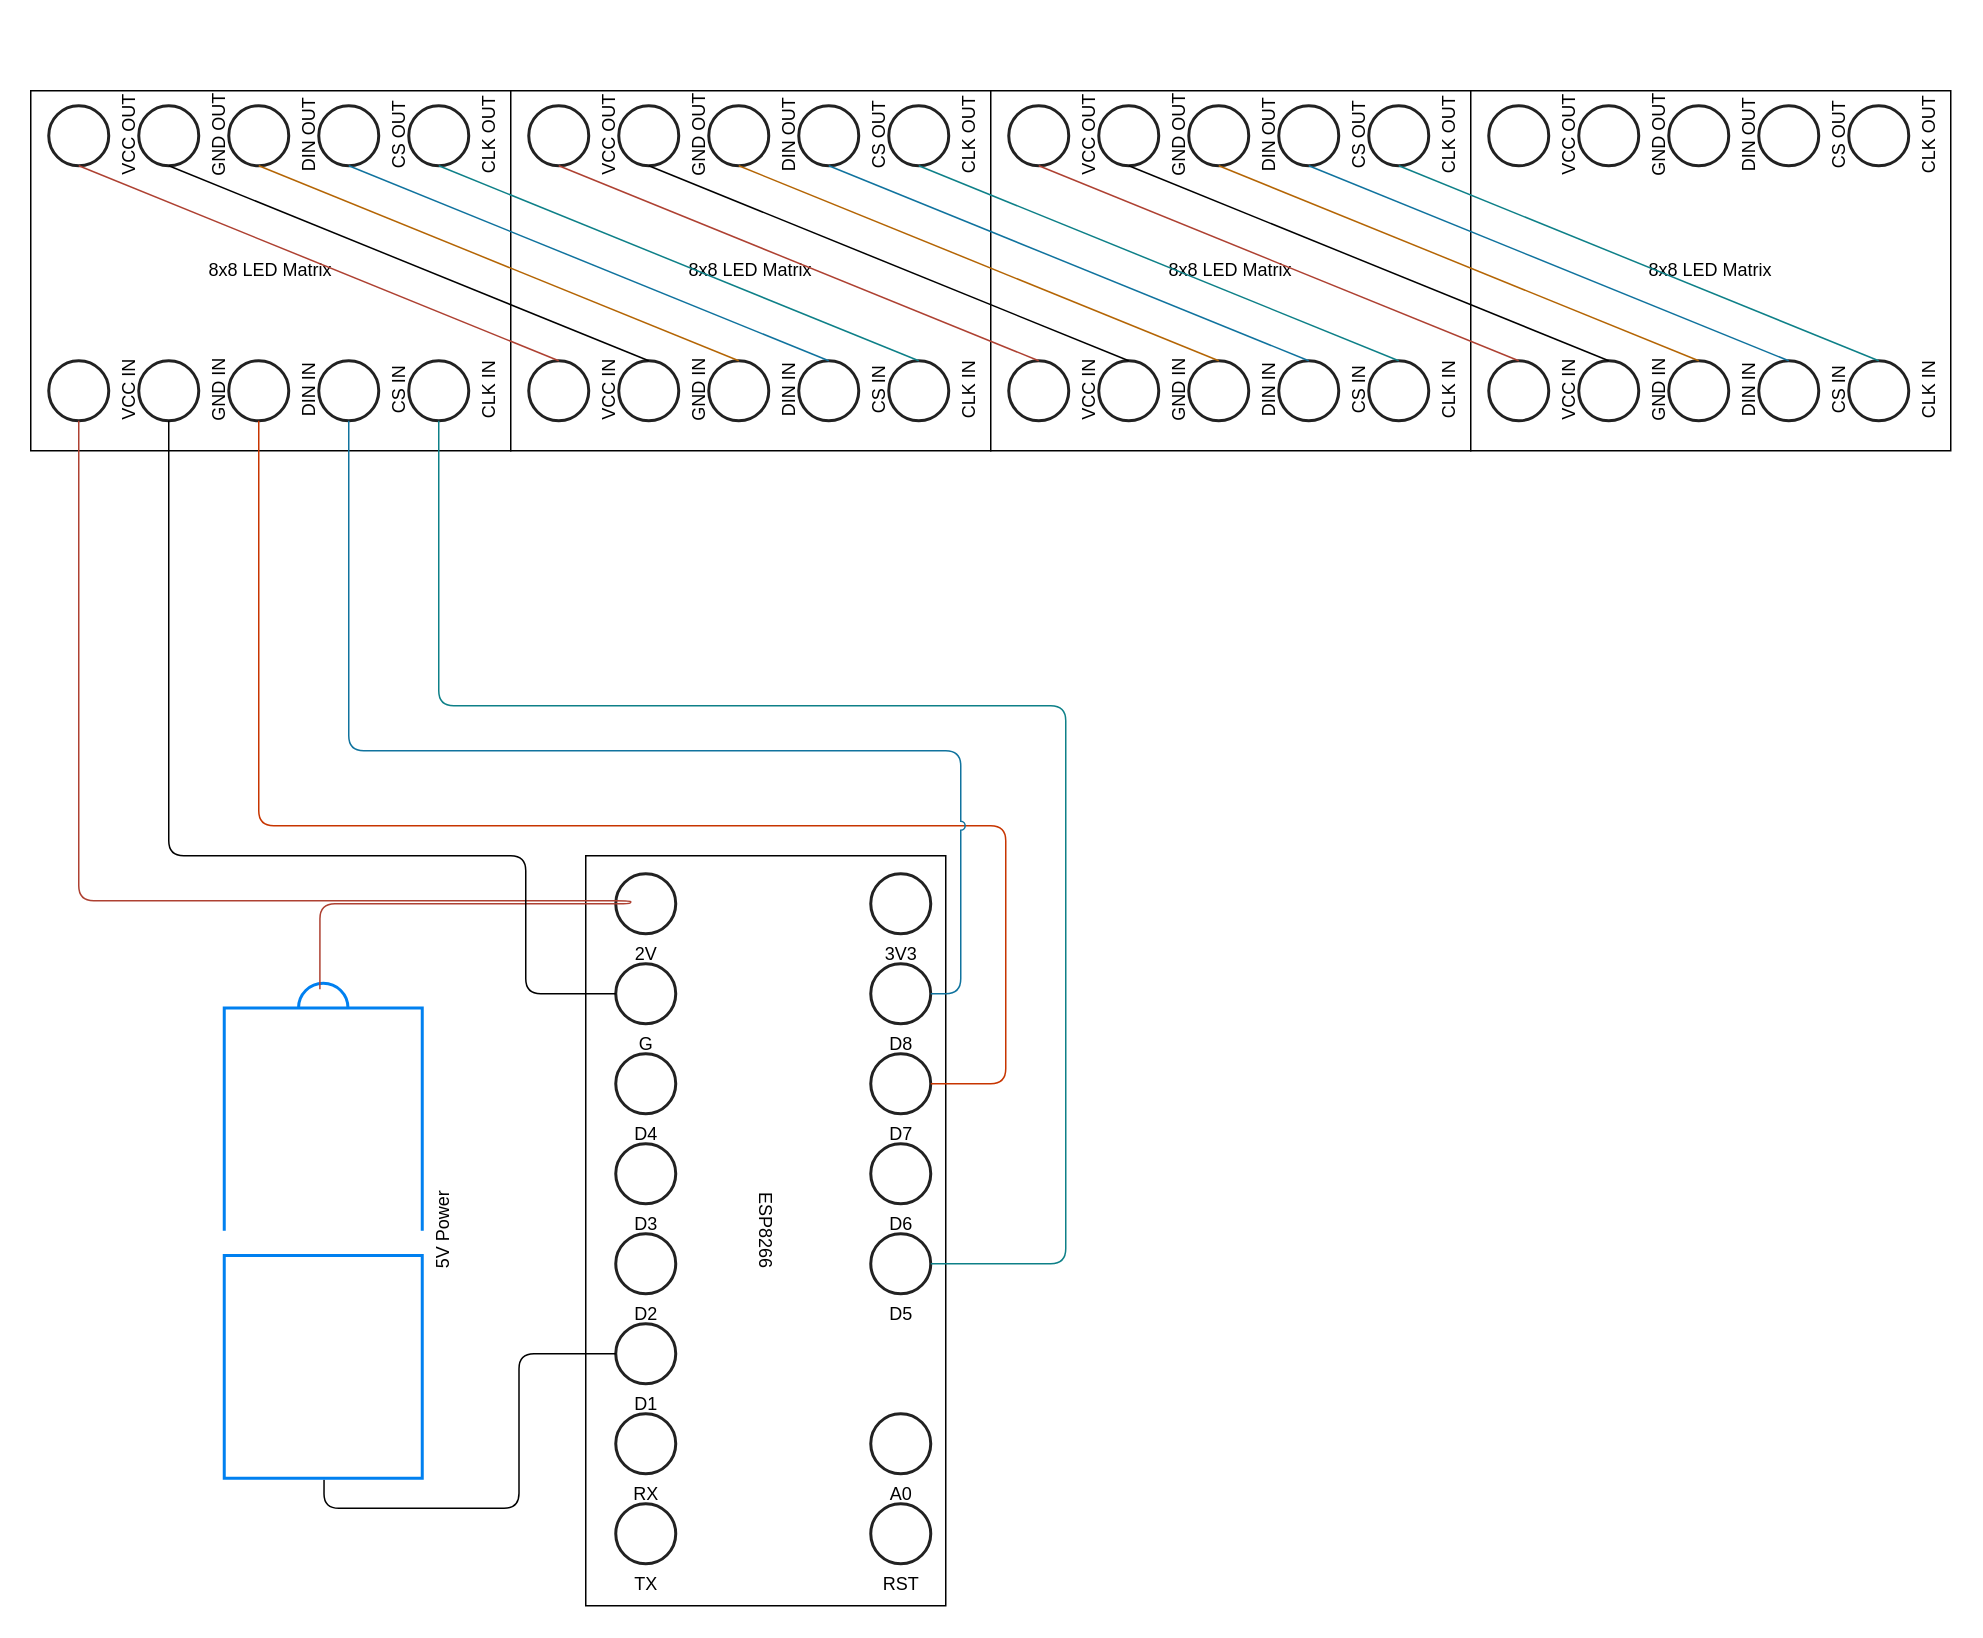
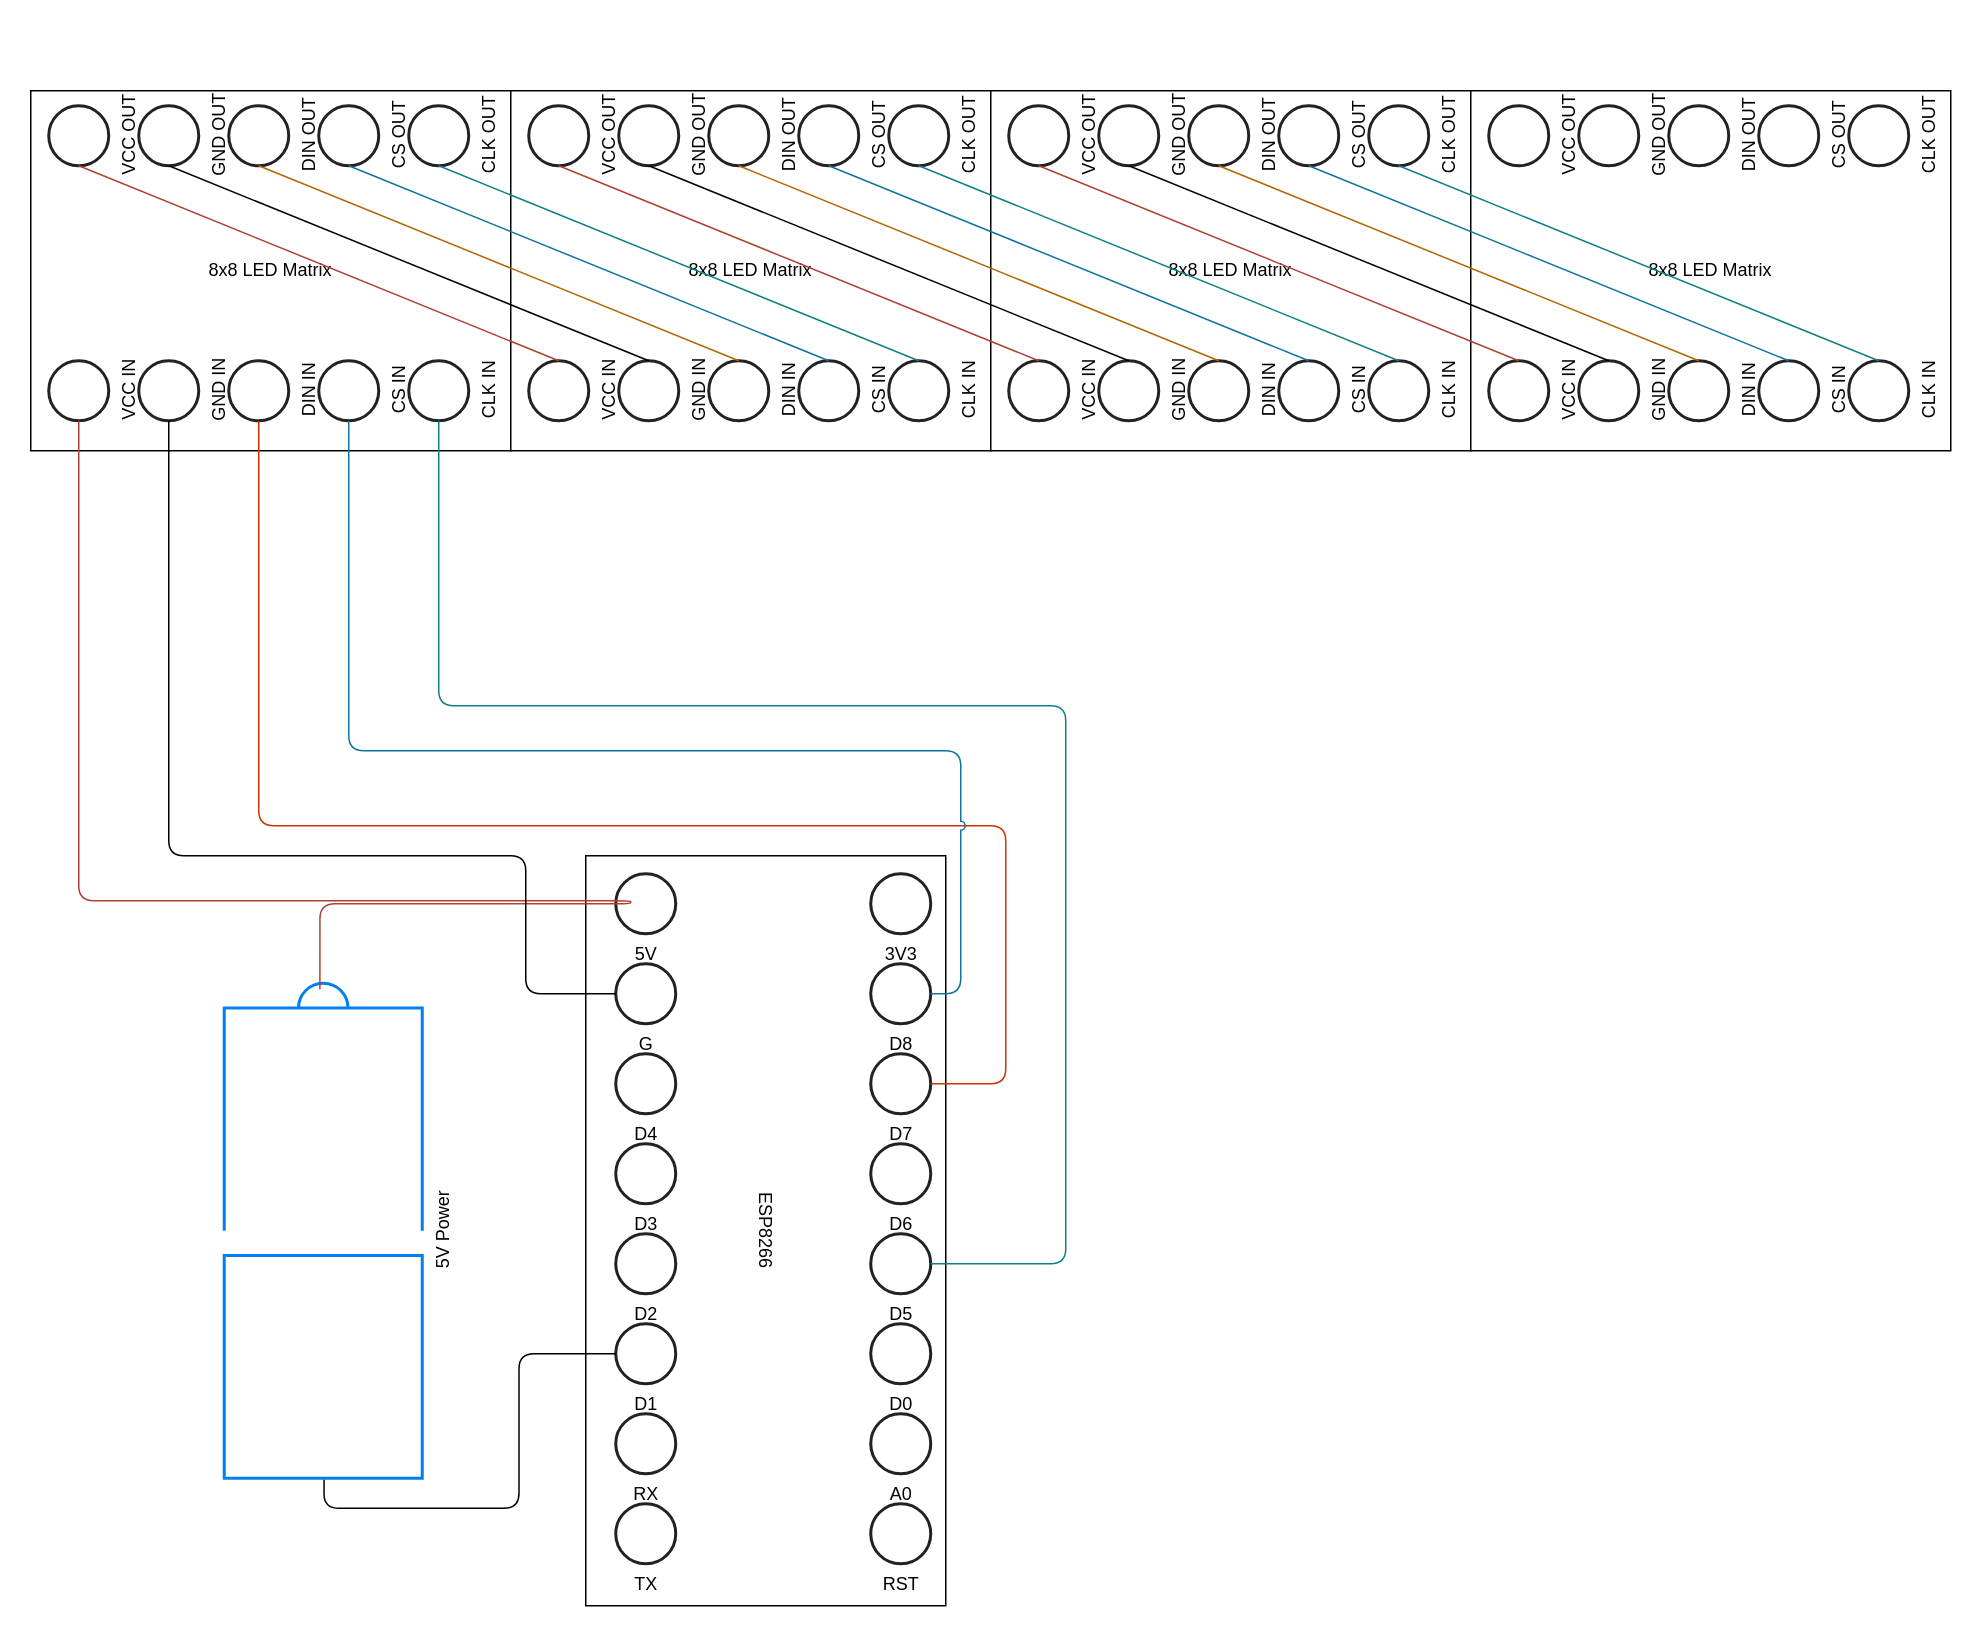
- <mxCell id="12" value="2V" style="html=1;verticalLabelPosition=bottom;labelBackgroundColor=#ffffff;verticalAlign=top;shadow=0;dashed=0;strokeWidth=2;shape=mxgraph.ios7.misc.circle;strokeColor=#222222;fillColor=none;" vertex="1" parent="2"><mxGeometry x="20.0" y="12" width="40" height="40" as="geometry" /></mxCell>
+ <mxCell id="12" value="5V" style="html=1;verticalLabelPosition=bottom;labelBackgroundColor=#ffffff;verticalAlign=top;shadow=0;dashed=0;strokeWidth=2;shape=mxgraph.ios7.misc.circle;strokeColor=#222222;fillColor=none;" vertex="1" parent="2"><mxGeometry x="20.0" y="12" width="40" height="40" as="geometry" /></mxCell>
+ <mxCell id="9" value="D0" style="html=1;verticalLabelPosition=bottom;labelBackgroundColor=#ffffff;verticalAlign=top;shadow=0;dashed=0;strokeWidth=2;shape=mxgraph.ios7.misc.circle;strokeColor=#222222;fillColor=none;" vertex="1" parent="2"><mxGeometry x="190" y="312" width="40" height="40" as="geometry" /></mxCell>
